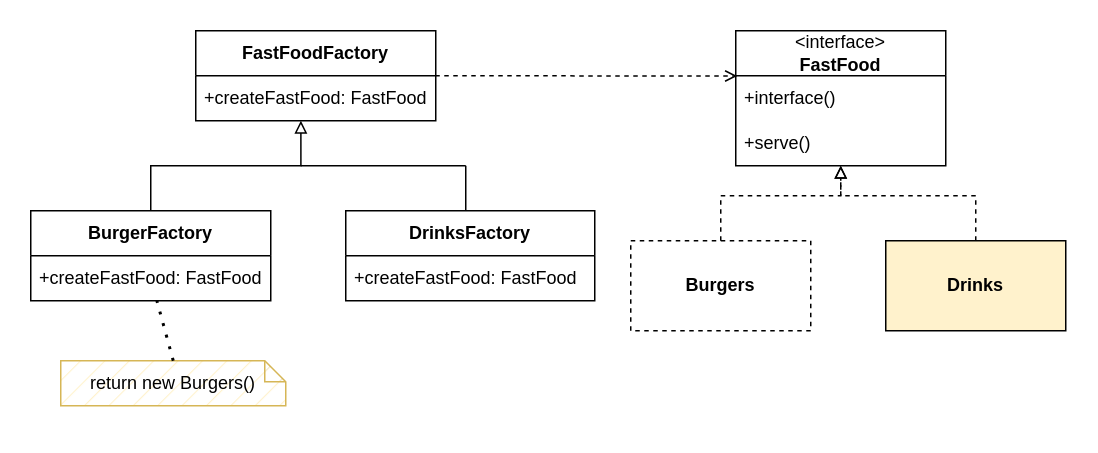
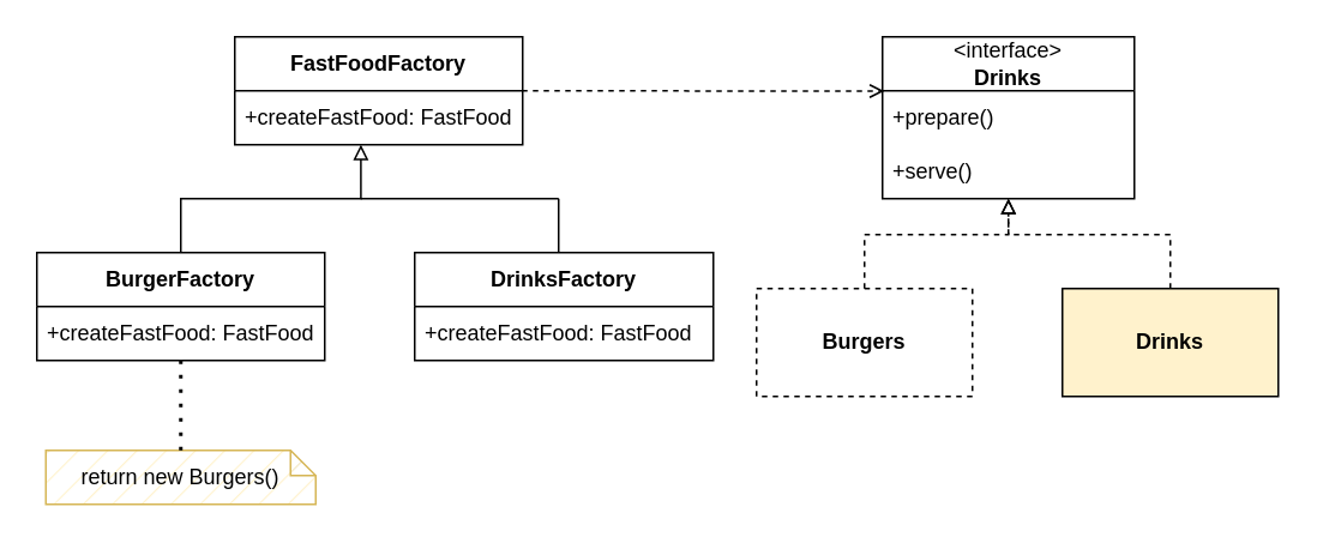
- <mxCell id="2" value="&amp;lt;interface&amp;gt;&lt;br&gt;&lt;b&gt;FastFood&lt;/b&gt;" style="swimlane;fontStyle=0;childLayout=stackLayout;horizontal=1;startSize=30;horizontalStack=0;resizeParent=1;resizeParentMax=0;resizeLast=0;collapsible=1;marginBottom=0;whiteSpace=wrap;html=1;" vertex="1" parent="1"><mxGeometry x="490" y="20" width="140" height="90" as="geometry" /></mxCell>
+ <mxCell id="2" value="&amp;lt;interface&amp;gt;&lt;br&gt;&lt;b&gt;Drinks&lt;/b&gt;" style="swimlane;fontStyle=0;childLayout=stackLayout;horizontal=1;startSize=30;horizontalStack=0;resizeParent=1;resizeParentMax=0;resizeLast=0;collapsible=1;marginBottom=0;whiteSpace=wrap;html=1;" vertex="1" parent="1"><mxGeometry x="490" y="20" width="140" height="90" as="geometry" /></mxCell>
- <mxCell id="3" value="+interface()" style="text;strokeColor=none;fillColor=none;align=left;verticalAlign=middle;spacingLeft=4;spacingRight=4;overflow=hidden;points=[[0,0.5],[1,0.5]];portConstraint=eastwest;rotatable=0;whiteSpace=wrap;html=1;" vertex="1" parent="2"><mxGeometry y="30" width="140" height="30" as="geometry" /></mxCell>
+ <mxCell id="3" value="+prepare()" style="text;strokeColor=none;fillColor=none;align=left;verticalAlign=middle;spacingLeft=4;spacingRight=4;overflow=hidden;points=[[0,0.5],[1,0.5]];portConstraint=eastwest;rotatable=0;whiteSpace=wrap;html=1;" vertex="1" parent="2"><mxGeometry y="30" width="140" height="30" as="geometry" /></mxCell>
- <mxCell id="20" value="return new Burgers()" style="shape=note;whiteSpace=wrap;html=1;backgroundOutline=1;darkOpacity=0.05;size=14;fillColor=#fff2cc;strokeColor=#d6b656;fillStyle=hatch;" vertex="1" parent="1"><mxGeometry x="40" y="240" width="150" height="30" as="geometry" /></mxCell>
+ <mxCell id="20" value="return new Burgers()" style="shape=note;whiteSpace=wrap;html=1;backgroundOutline=1;darkOpacity=0.05;size=14;fillColor=#fff2cc;strokeColor=#d6b656;fillStyle=hatch;" vertex="1" parent="1"><mxGeometry x="25" y="250" width="150" height="30" as="geometry" /></mxCell>
